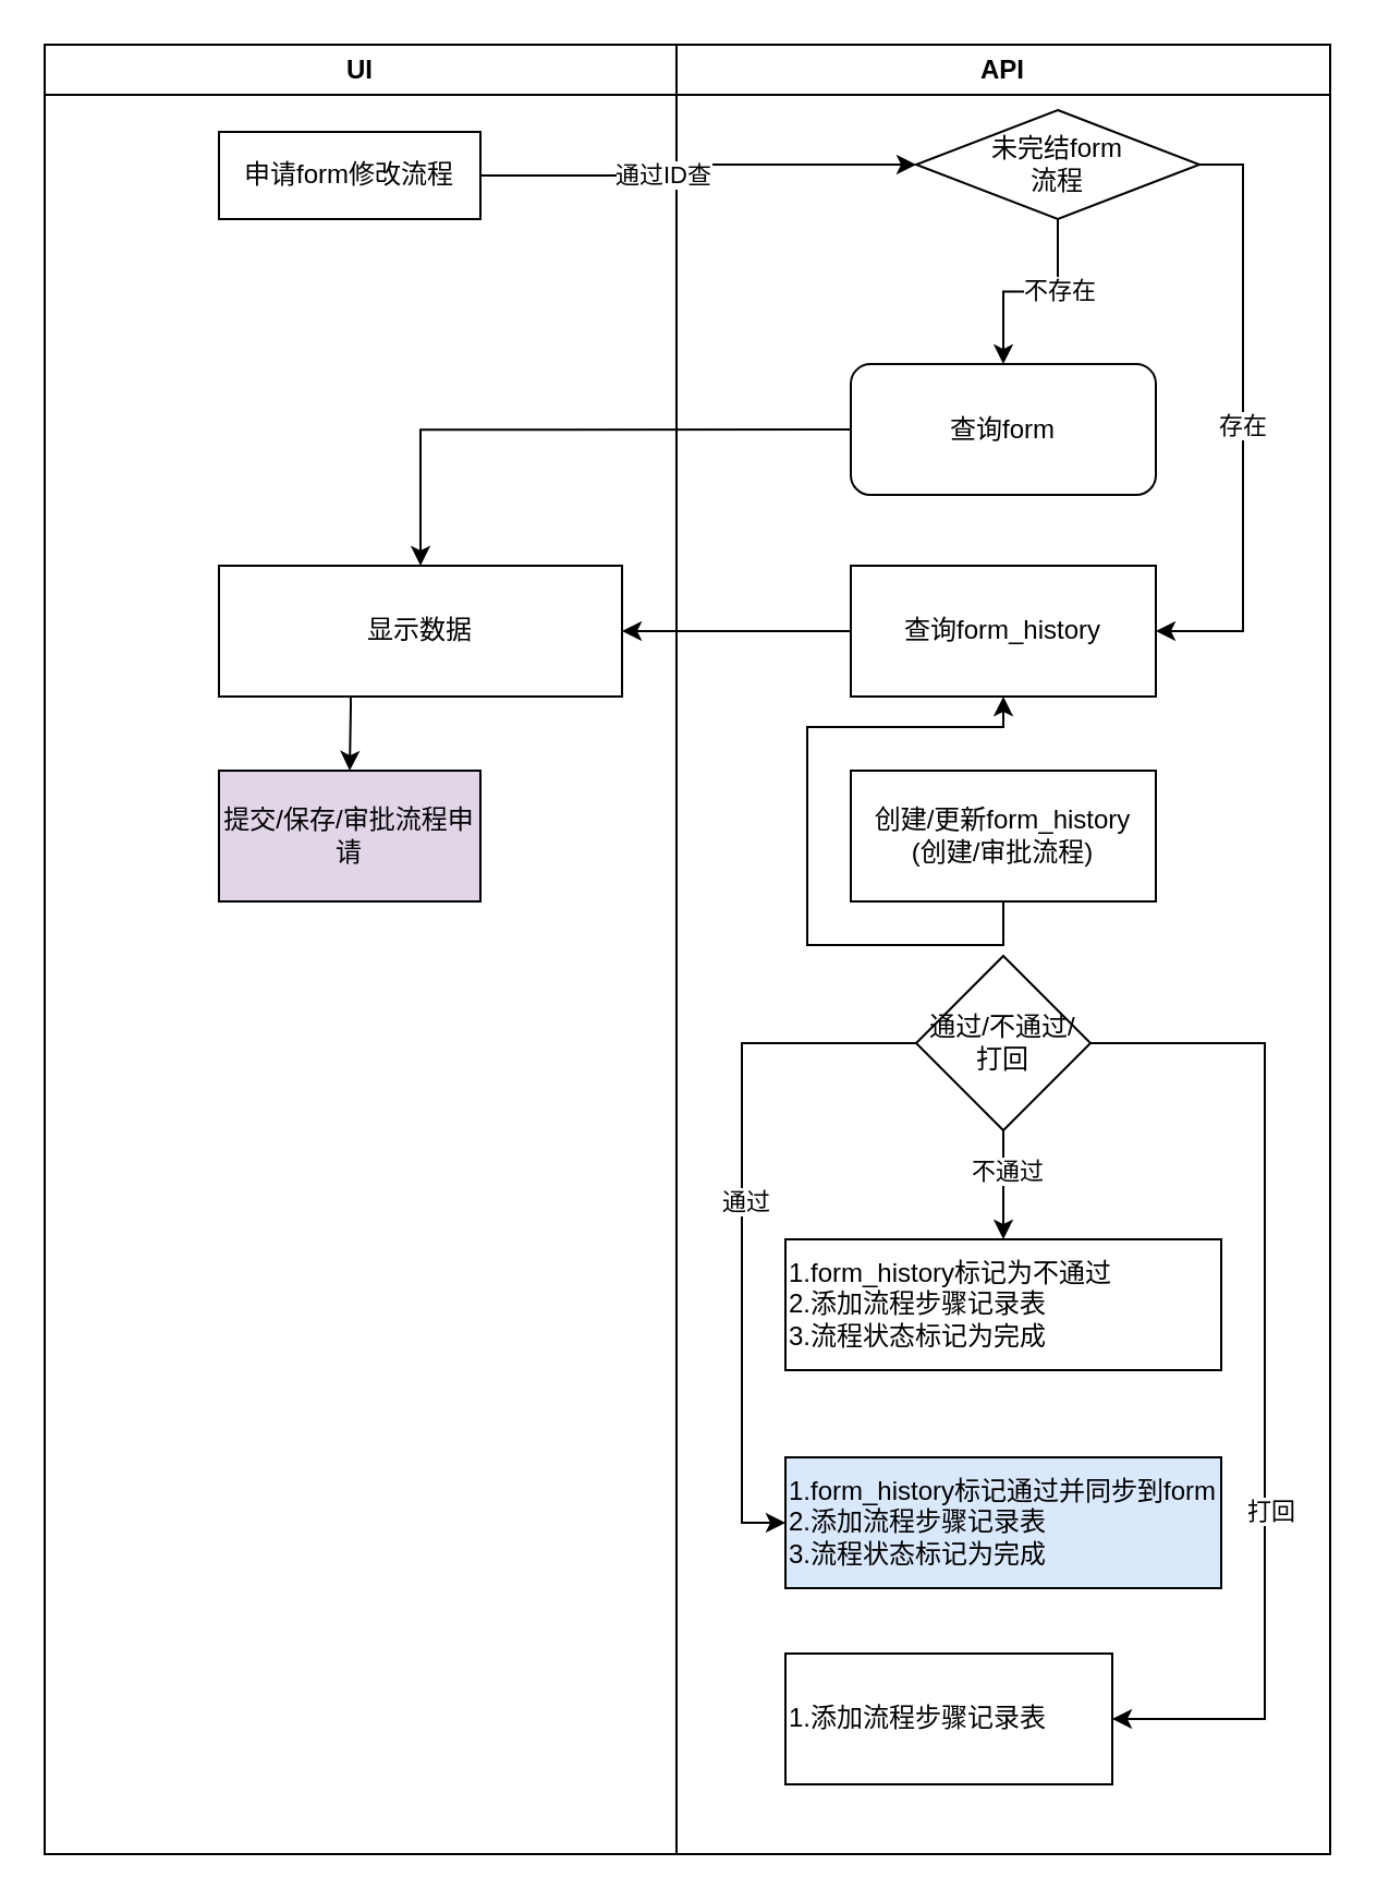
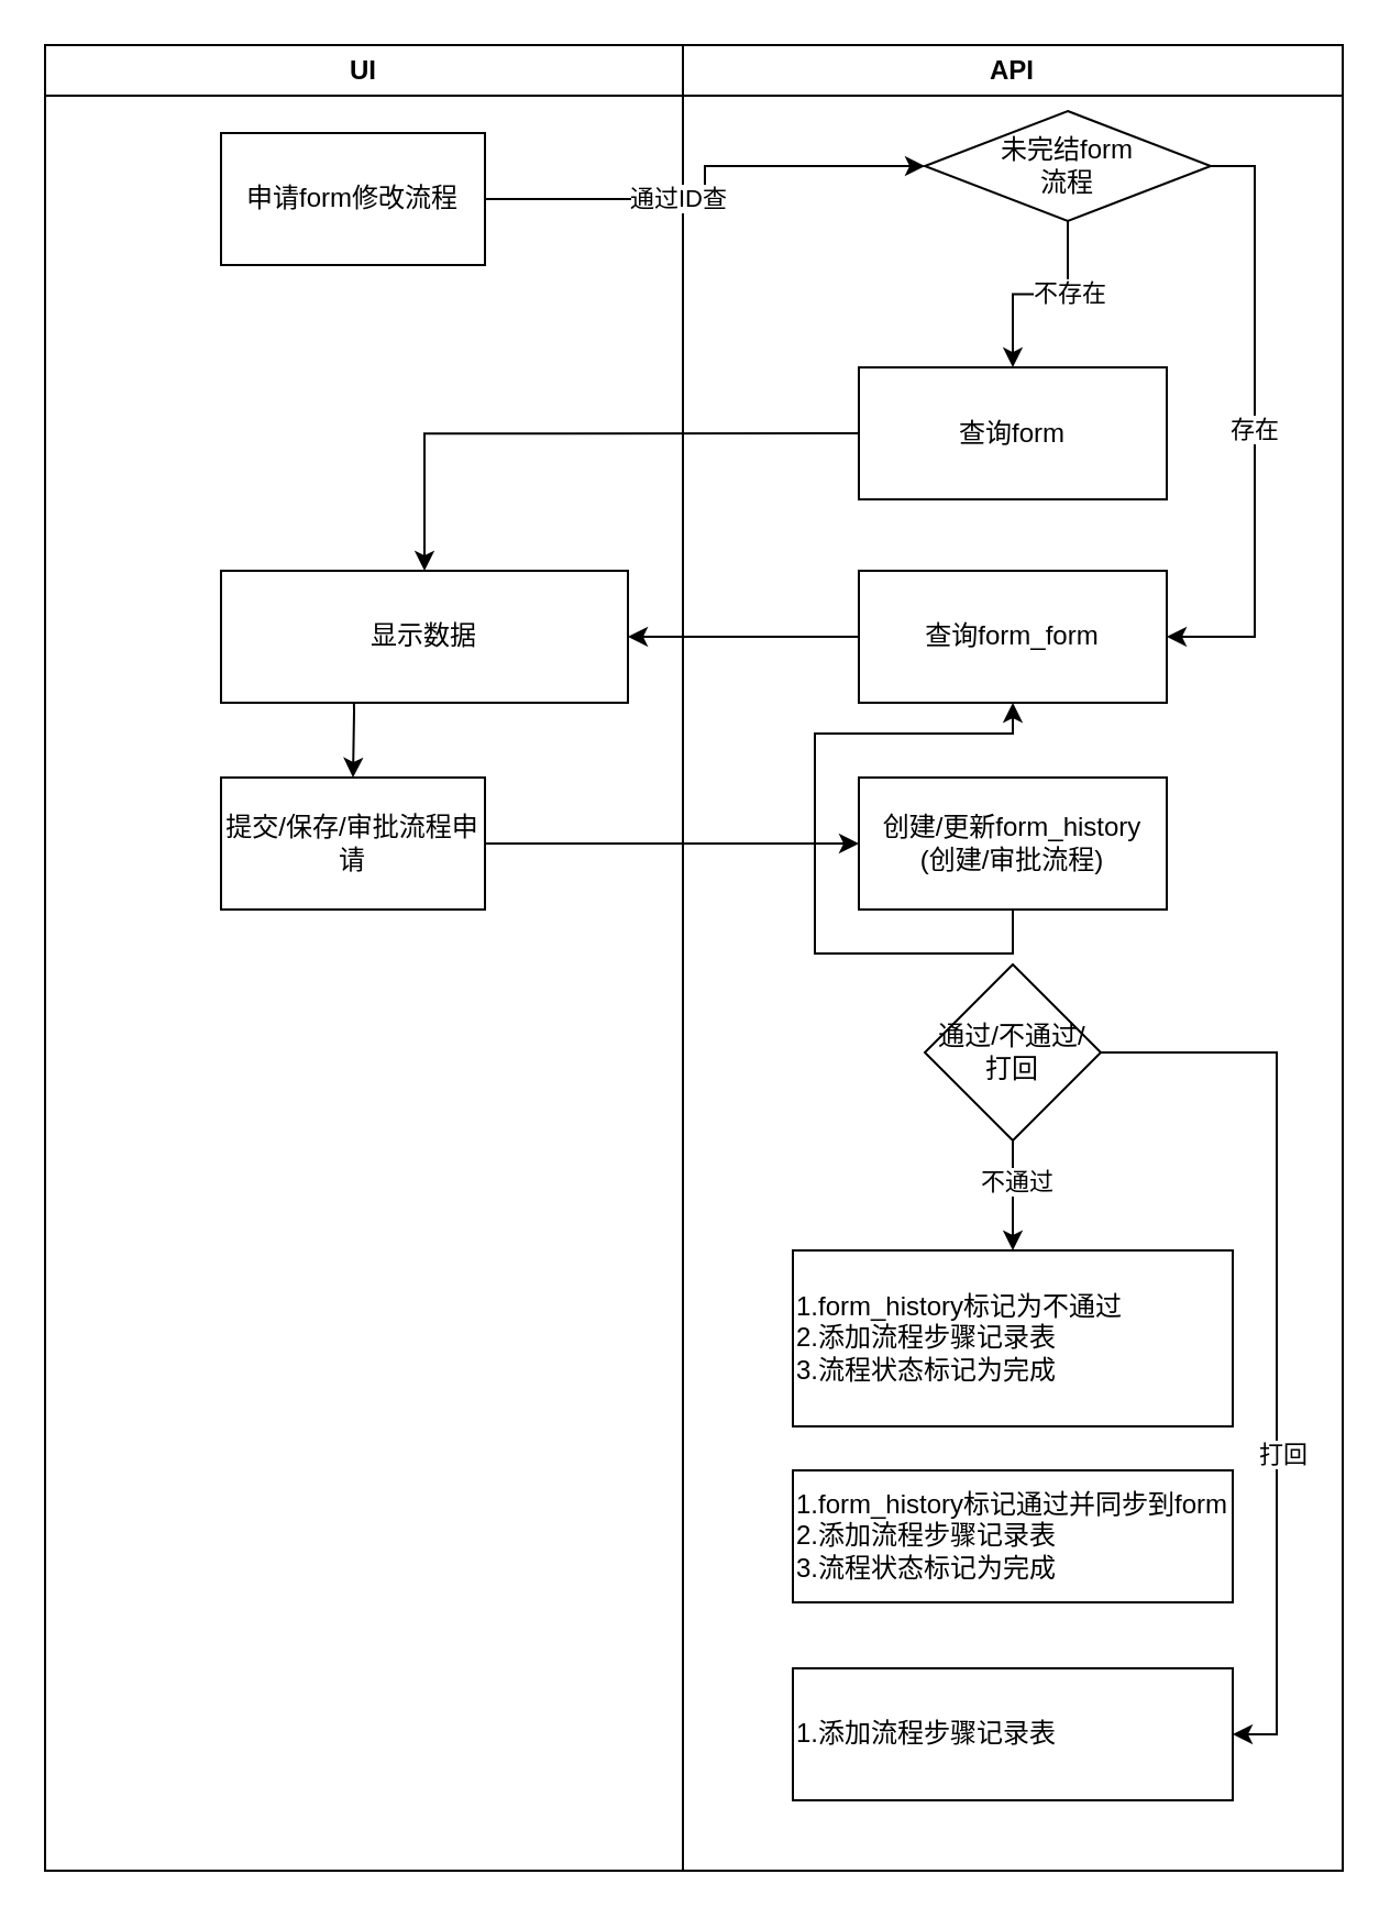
- <mxCell id="3" value="申请form修改流程" style="rounded=0;whiteSpace=wrap;html=1;" vertex="1" parent="2"><mxGeometry x="80" y="40" width="120" height="40" as="geometry" /></mxCell>
+ <mxCell id="3" value="申请form修改流程" style="rounded=0;whiteSpace=wrap;html=1;" vertex="1" parent="2"><mxGeometry x="80" y="40" width="120" height="60" as="geometry" /></mxCell>
- <mxCell id="11" value="查询form" style="whiteSpace=wrap;html=1;rounded=1;" vertex="1" parent="7"><mxGeometry x="80" y="146.55" width="140" height="60" as="geometry" /></mxCell>
+ <mxCell id="11" value="查询form" style="rounded=0;whiteSpace=wrap;html=1;" vertex="1" parent="7"><mxGeometry x="80" y="146.55" width="140" height="60" as="geometry" /></mxCell>
- <mxCell id="14" value="查询form_history" style="rounded=0;whiteSpace=wrap;html=1;" vertex="1" parent="7"><mxGeometry x="80" y="239" width="140" height="60" as="geometry" /></mxCell>
+ <mxCell id="14" value="查询form_form" style="rounded=0;whiteSpace=wrap;html=1;" vertex="1" parent="7"><mxGeometry x="80" y="239" width="140" height="60" as="geometry" /></mxCell>
- <mxCell id="6" value="提交/保存/审批流程申请" style="rounded=0;whiteSpace=wrap;html=1;fillColor=#e1d5e7;" vertex="1" parent="2"><mxGeometry x="80" y="333" width="120" height="60" as="geometry" /></mxCell>
+ <mxCell id="6" value="提交/保存/审批流程申请" style="rounded=0;whiteSpace=wrap;html=1;" vertex="1" parent="2"><mxGeometry x="80" y="333" width="120" height="60" as="geometry" /></mxCell>
+ <mxCell id="31" style="edgeStyle=orthogonalEdgeStyle;rounded=0;orthogonalLoop=1;jettySize=auto;html=1;exitX=1;exitY=0.5;exitDx=0;exitDy=0;" edge="1" parent="1" source="6" target="16"><mxGeometry relative="1" as="geometry" /></mxCell>
- <mxCell id="19" style="edgeStyle=orthogonalEdgeStyle;rounded=0;orthogonalLoop=1;jettySize=auto;html=1;exitX=0;exitY=0.5;exitDx=0;exitDy=0;entryX=0;entryY=0.5;entryDx=0;entryDy=0;" edge="1" parent="7" source="21" target="23"><mxGeometry relative="1" as="geometry"><Array as="points"><mxPoint x="30" y="458" /><mxPoint x="30" y="678" /></Array></mxGeometry></mxCell>
- <mxCell id="20" value="通过" style="edgeLabel;html=1;align=center;verticalAlign=middle;resizable=0;points=[];" vertex="1" connectable="0" parent="19"><mxGeometry x="-0.05" y="1" relative="1" as="geometry"><mxPoint as="offset" /></mxGeometry></mxCell>
- <mxCell id="22" value="1.form_history标记为不通过&lt;br&gt;2.添加流程步骤记录表&lt;br&gt;&lt;div style=&quot;&quot;&gt;&lt;span style=&quot;background-color: initial;&quot;&gt;3.流程状态标记为完成&lt;/span&gt;&lt;/div&gt;" style="whiteSpace=wrap;html=1;rounded=0;align=left;" vertex="1" parent="7"><mxGeometry x="50" y="548" width="200" height="60" as="geometry" /></mxCell>
+ <mxCell id="22" value="1.form_history标记为不通过&lt;br&gt;2.添加流程步骤记录表&lt;br&gt;&lt;div style=&quot;&quot;&gt;&lt;span style=&quot;background-color: initial;&quot;&gt;3.流程状态标记为完成&lt;/span&gt;&lt;/div&gt;" style="whiteSpace=wrap;html=1;rounded=0;align=left;" vertex="1" parent="7"><mxGeometry x="50" y="548" width="200" height="80" as="geometry" /></mxCell>
- <mxCell id="23" value="1.form_history标记通过并同步到form&lt;br&gt;2.添加流程步骤记录表&lt;br&gt;&lt;div style=&quot;&quot;&gt;&lt;span style=&quot;background-color: initial;&quot;&gt;3.流程状态标记为完成&lt;/span&gt;&lt;/div&gt;" style="whiteSpace=wrap;html=1;rounded=0;align=left;fillColor=#dae8fc;" vertex="1" parent="7"><mxGeometry x="50" y="648" width="200" height="60" as="geometry" /></mxCell>
+ <mxCell id="23" value="1.form_history标记通过并同步到form&lt;br&gt;2.添加流程步骤记录表&lt;br&gt;&lt;div style=&quot;&quot;&gt;&lt;span style=&quot;background-color: initial;&quot;&gt;3.流程状态标记为完成&lt;/span&gt;&lt;/div&gt;" style="whiteSpace=wrap;html=1;rounded=0;align=left;" vertex="1" parent="7"><mxGeometry x="50" y="648" width="200" height="60" as="geometry" /></mxCell>
- <mxCell id="24" value="1.添加流程步骤记录表" style="whiteSpace=wrap;html=1;rounded=0;align=left;" vertex="1" parent="7"><mxGeometry x="50" y="738" width="150" height="60" as="geometry" /></mxCell>
+ <mxCell id="24" value="1.添加流程步骤记录表" style="whiteSpace=wrap;html=1;rounded=0;align=left;" vertex="1" parent="7"><mxGeometry x="50" y="738" width="200" height="60" as="geometry" /></mxCell>
